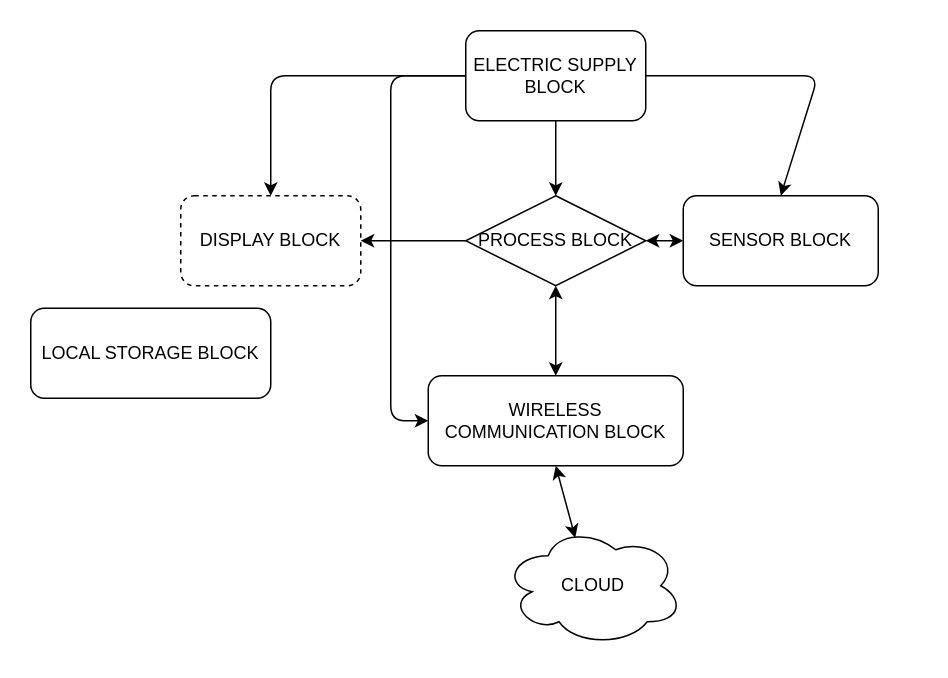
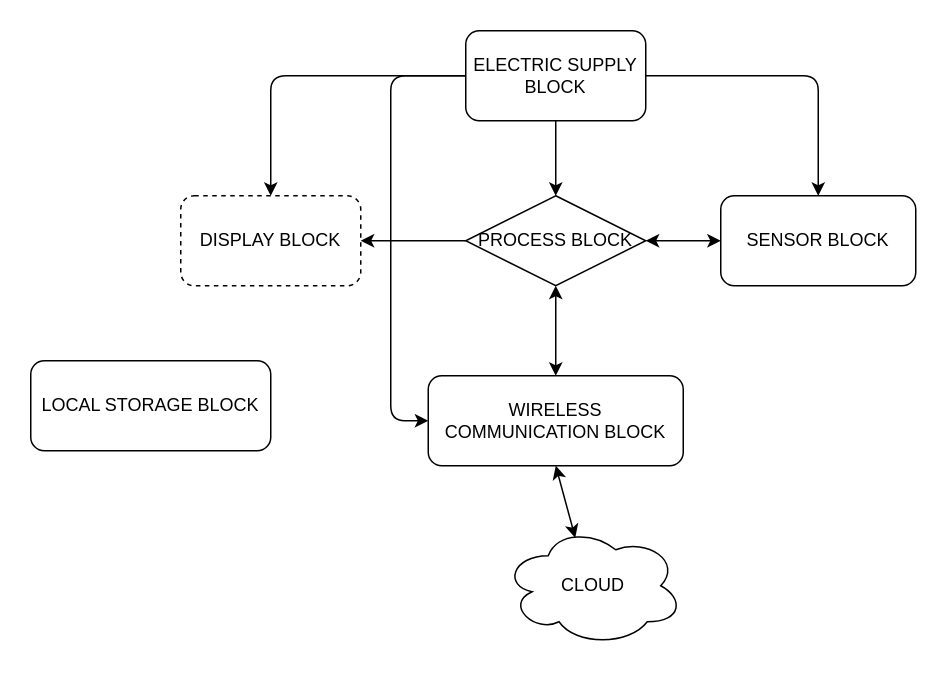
- <mxCell id="9" value="SENSOR BLOCK" style="rounded=1;whiteSpace=wrap;html=1;" parent="1" vertex="1"><mxGeometry x="455" y="130" width="130" height="60" as="geometry" /></mxCell>
+ <mxCell id="9" value="SENSOR BLOCK" style="rounded=1;whiteSpace=wrap;html=1;" parent="1" vertex="1"><mxGeometry x="480" y="130" width="130" height="60" as="geometry" /></mxCell>
- <mxCell id="14" value="LOCAL STORAGE BLOCK" style="rounded=1;whiteSpace=wrap;html=1;" vertex="1" parent="1"><mxGeometry x="20" y="205" width="160" height="60" as="geometry" /></mxCell>
+ <mxCell id="14" value="LOCAL STORAGE BLOCK" style="rounded=1;whiteSpace=wrap;html=1;" vertex="1" parent="1"><mxGeometry x="20" y="240" width="160" height="60" as="geometry" /></mxCell>
